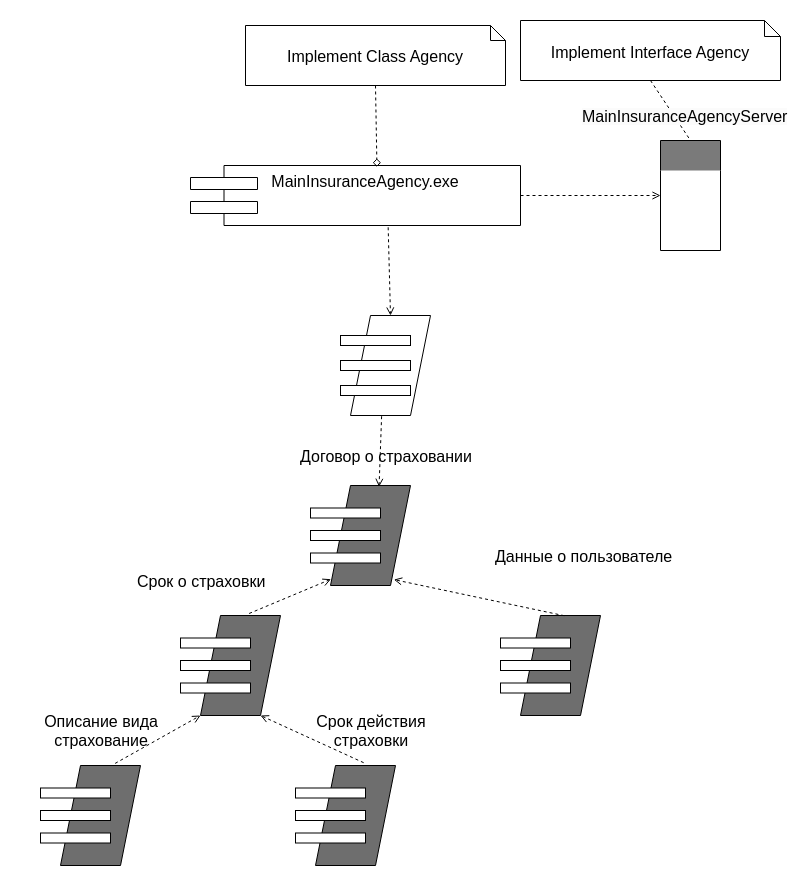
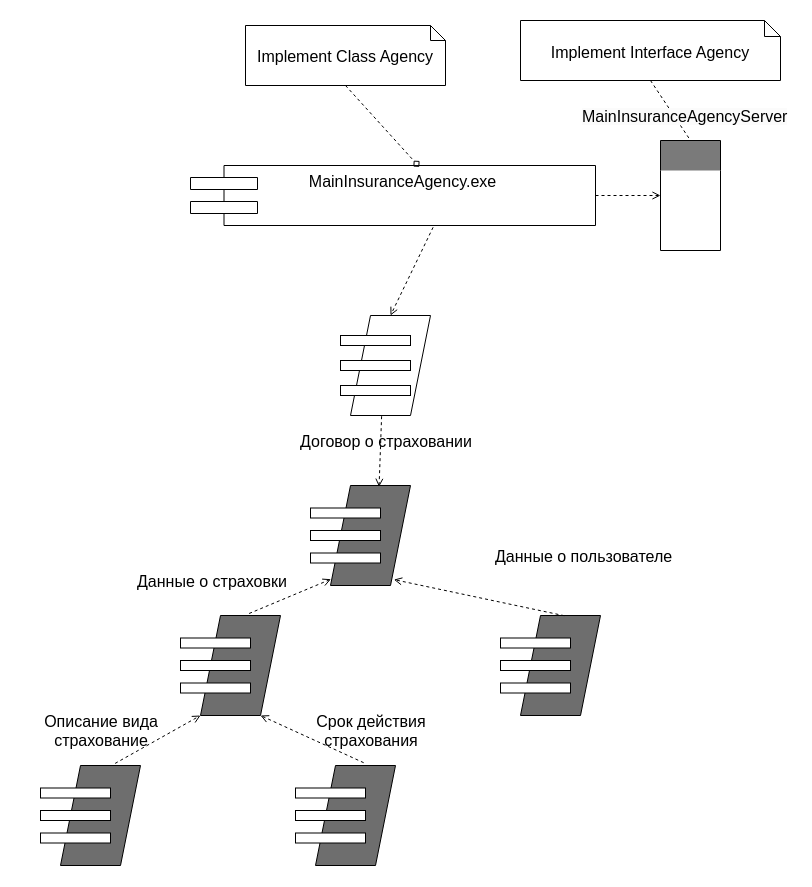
- <mxCell id="2" value="&lt;font style=&quot;font-size: 16px;&quot;&gt;Implement Class Agency&lt;/font&gt;" style="shape=note2;boundedLbl=1;whiteSpace=wrap;html=1;size=15;verticalAlign=top;align=center;" vertex="1" parent="1"><mxGeometry x="245" y="25" width="260" height="60" as="geometry" /></mxCell>
+ <mxCell id="2" value="&lt;font style=&quot;font-size: 16px;&quot;&gt;Implement Class Agency&lt;/font&gt;" style="shape=note2;boundedLbl=1;whiteSpace=wrap;html=1;size=15;verticalAlign=top;align=center;" vertex="1" parent="1"><mxGeometry x="245" y="25" width="200" height="60" as="geometry" /></mxCell>
- <mxCell id="3" value="&lt;font style=&quot;font-size: 16px;&quot;&gt;MainInsuranceAgency.exe&lt;/font&gt;" style="shape=module;align=left;spacingLeft=20;align=center;verticalAlign=top;whiteSpace=wrap;html=1;jettyWidth=67;jettyHeight=12;" vertex="1" parent="1"><mxGeometry x="190" y="165" width="330" height="60" as="geometry" /></mxCell>
+ <mxCell id="3" value="&lt;font style=&quot;font-size: 16px;&quot;&gt;MainInsuranceAgency.exe&lt;/font&gt;" style="shape=module;align=left;spacingLeft=20;align=center;verticalAlign=top;whiteSpace=wrap;html=1;jettyWidth=67;jettyHeight=12;" vertex="1" parent="1"><mxGeometry x="190" y="165" width="405" height="60" as="geometry" /></mxCell>
- <mxCell id="40" value="&lt;div style=&quot;text-align: center;&quot;&gt;&lt;span style=&quot;background-color: initial;&quot;&gt;Договор о страховании&lt;/span&gt;&lt;/div&gt;" style="text;whiteSpace=wrap;html=1;arcSize=16;absoluteArcSize=0;fontSize=16;" vertex="1" parent="1"><mxGeometry x="297.5" y="440" width="185" height="30" as="geometry" /></mxCell>
+ <mxCell id="40" value="&lt;div style=&quot;text-align: center;&quot;&gt;&lt;span style=&quot;background-color: initial;&quot;&gt;Договор о страховании&lt;/span&gt;&lt;/div&gt;" style="text;whiteSpace=wrap;html=1;arcSize=16;absoluteArcSize=0;fontSize=16;" vertex="1" parent="1"><mxGeometry x="297.5" y="425" width="185" height="30" as="geometry" /></mxCell>
- <mxCell id="41" value="&lt;div style=&quot;text-align: center;&quot;&gt;&lt;span style=&quot;background-color: initial;&quot;&gt;Срок о страховки&lt;/span&gt;&lt;/div&gt;" style="text;whiteSpace=wrap;html=1;arcSize=16;absoluteArcSize=0;fontSize=16;" vertex="1" parent="1"><mxGeometry x="135" y="565" width="160" height="42.5" as="geometry" /></mxCell>
+ <mxCell id="41" value="&lt;div style=&quot;text-align: center;&quot;&gt;&lt;span style=&quot;background-color: initial;&quot;&gt;Данные о страховки&lt;/span&gt;&lt;/div&gt;" style="text;whiteSpace=wrap;html=1;arcSize=16;absoluteArcSize=0;fontSize=16;" vertex="1" parent="1"><mxGeometry x="135" y="565" width="160" height="42.5" as="geometry" /></mxCell>
- <mxCell id="44" value="&lt;div style=&quot;text-align: center;&quot;&gt;Срок действия страховки&lt;/div&gt;" style="text;whiteSpace=wrap;html=1;arcSize=16;absoluteArcSize=0;fontSize=16;" vertex="1" parent="1"><mxGeometry x="290" y="705" width="160" height="42.5" as="geometry" /></mxCell>
+ <mxCell id="44" value="&lt;div style=&quot;text-align: center;&quot;&gt;Срок действия страхования&lt;/div&gt;" style="text;whiteSpace=wrap;html=1;arcSize=16;absoluteArcSize=0;fontSize=16;" vertex="1" parent="1"><mxGeometry x="290" y="705" width="160" height="42.5" as="geometry" /></mxCell>
